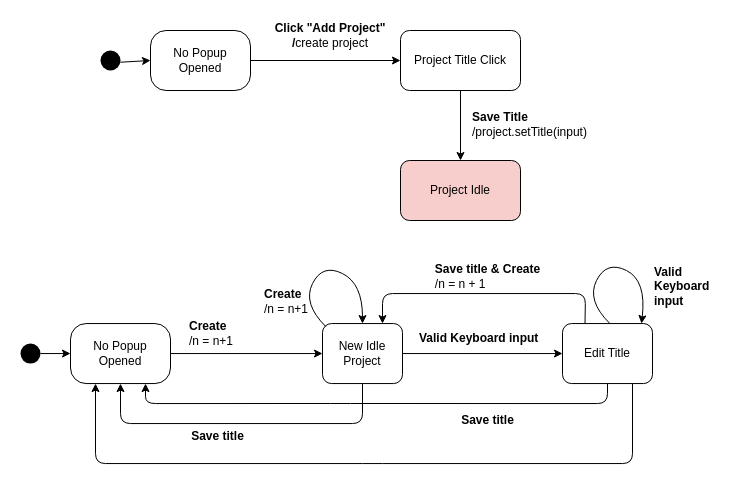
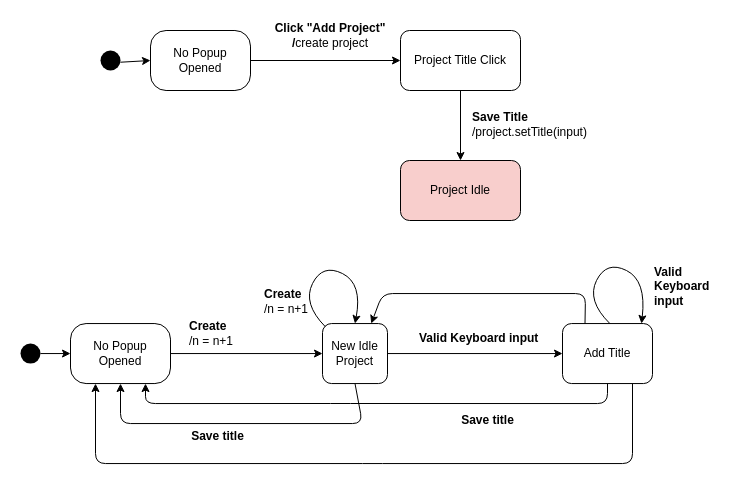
- <mxCell id="29" value="&lt;div style=&quot;text-align: left&quot;&gt;&lt;b&gt;Save title &amp;amp; Create&lt;/b&gt;&lt;/div&gt;&lt;span&gt;&lt;div style=&quot;text-align: left&quot;&gt;&lt;span&gt;/n = n + 1&lt;/span&gt;&lt;span&gt;&lt;br&gt;&lt;/span&gt;&lt;/div&gt;&lt;/span&gt;" style="text;html=1;align=center;verticalAlign=middle;resizable=0;points=[];autosize=1;strokeColor=none;fillColor=none;fontColor=#000000;" vertex="1" parent="1"><mxGeometry x="427" y="261.06" width="120" height="30" as="geometry" /></mxCell>
- <mxCell id="14" value="New Idle&lt;br&gt;Project" style="rounded=1;whiteSpace=wrap;html=1;fillColor=none;fontColor=#000000;strokeColor=#000000;" vertex="1" parent="1"><mxGeometry x="322" y="323.06" width="80" height="60" as="geometry" /></mxCell>
+ <mxCell id="14" value="New Idle&lt;br&gt;Project" style="rounded=1;whiteSpace=wrap;html=1;fillColor=none;fontColor=#000000;strokeColor=#000000;" vertex="1" parent="1"><mxGeometry x="322" y="323.06" width="65" height="60" as="geometry" /></mxCell>
- <mxCell id="17" value="Edit Title" style="rounded=1;whiteSpace=wrap;html=1;fillColor=none;fontColor=#000000;strokeColor=#000000;" vertex="1" parent="1"><mxGeometry x="562" y="323.06" width="90" height="60" as="geometry" /></mxCell>
+ <mxCell id="17" value="Add Title" style="rounded=1;whiteSpace=wrap;html=1;fillColor=none;fontColor=#000000;strokeColor=#000000;" vertex="1" parent="1"><mxGeometry x="562" y="323.06" width="90" height="60" as="geometry" /></mxCell>
